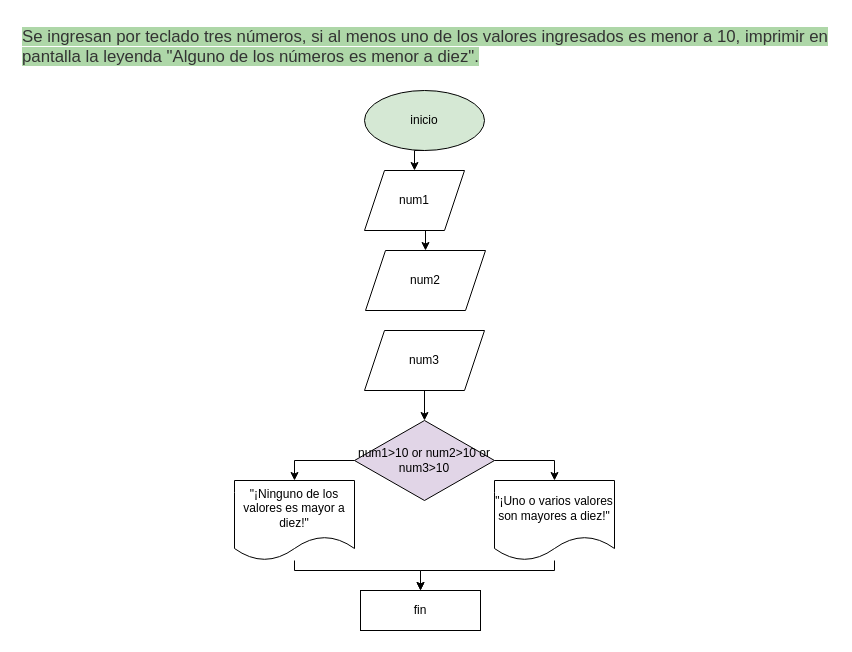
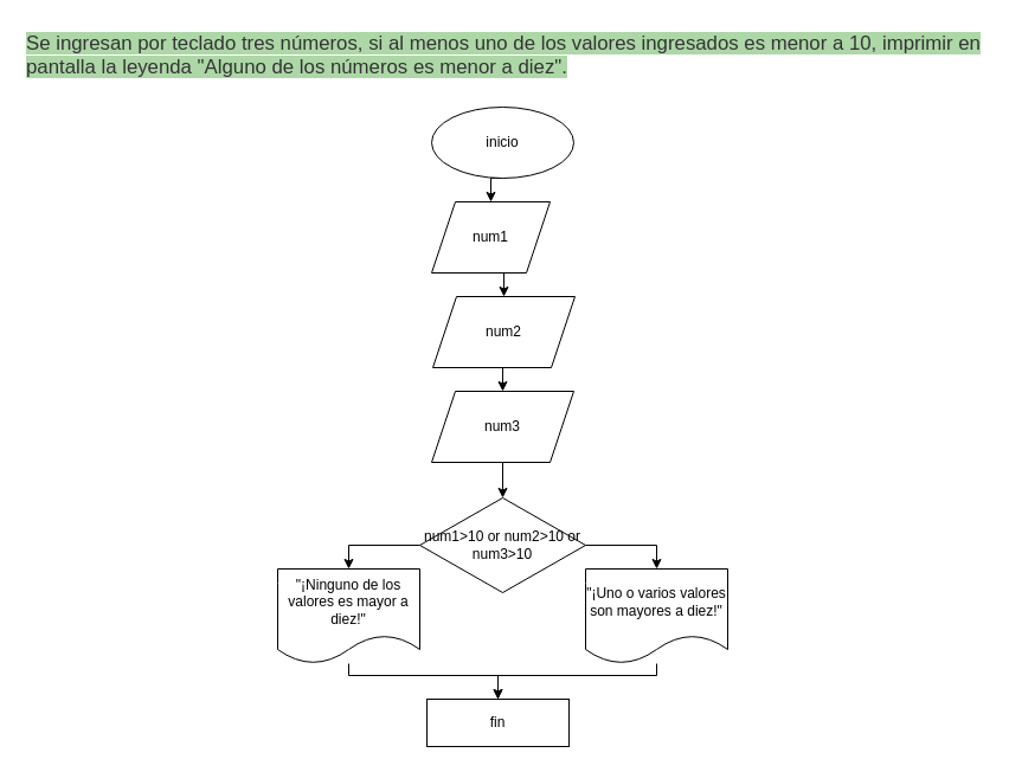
- <mxCell id="4" value="inicio" style="ellipse;whiteSpace=wrap;html=1;fillColor=#d5e8d4;" vertex="1" parent="1"><mxGeometry x="364" y="90" width="120" height="60" as="geometry" /></mxCell>
+ <mxCell id="4" value="inicio" style="ellipse;whiteSpace=wrap;html=1;" vertex="1" parent="1"><mxGeometry x="364" y="90" width="120" height="60" as="geometry" /></mxCell>
+ <mxCell id="7" style="edgeStyle=orthogonalEdgeStyle;rounded=0;orthogonalLoop=1;jettySize=auto;html=1;exitX=0.5;exitY=1;exitDx=0;exitDy=0;entryX=0.5;entryY=0;entryDx=0;entryDy=0;" edge="1" parent="1" source="8" target="10"><mxGeometry relative="1" as="geometry" /></mxCell>
- <mxCell id="13" value="num1&amp;gt;10 or num2&amp;gt;10 or num3&amp;gt;10" style="rhombus;whiteSpace=wrap;html=1;fillColor=#e1d5e7;" vertex="1" parent="1"><mxGeometry x="354" y="420" width="140" height="80" as="geometry" /></mxCell>
+ <mxCell id="13" value="num1&amp;gt;10 or num2&amp;gt;10 or num3&amp;gt;10" style="rhombus;whiteSpace=wrap;html=1;" vertex="1" parent="1"><mxGeometry x="354" y="420" width="140" height="80" as="geometry" /></mxCell>
